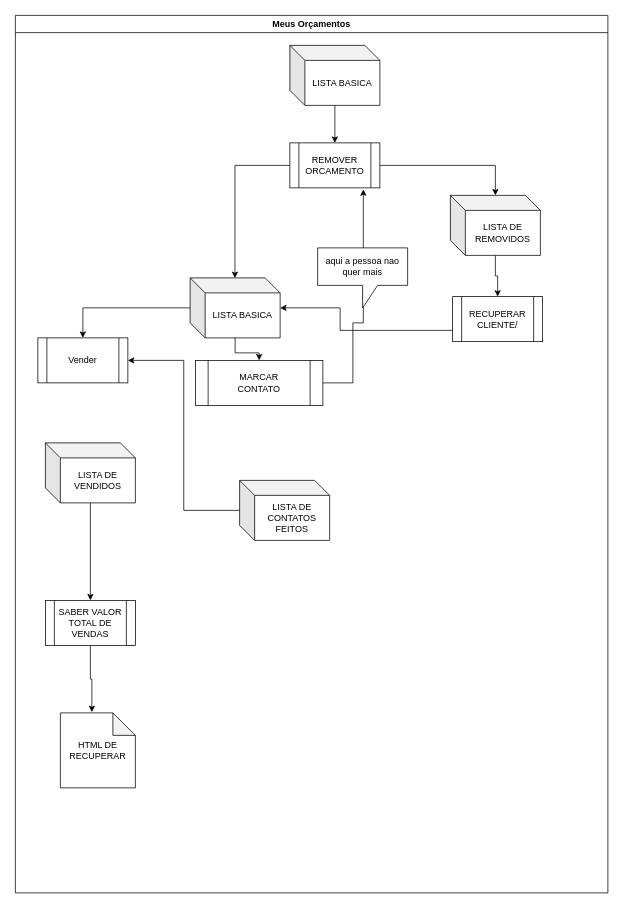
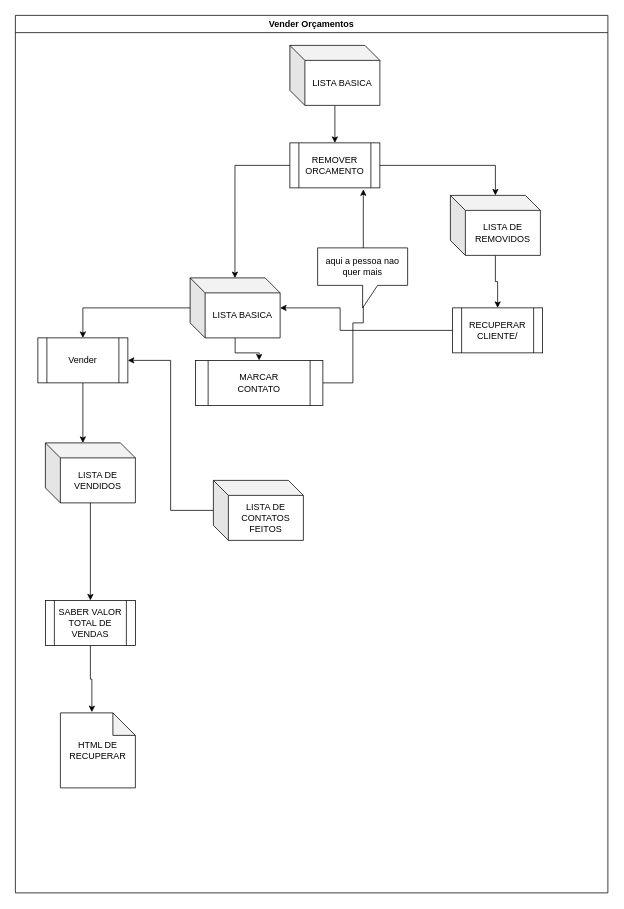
- <mxCell id="2" value="Meus Orçamentos" style="swimlane;whiteSpace=wrap;html=1;" vertex="1" parent="1"><mxGeometry x="20" width="790" height="1170" as="geometry" y="20" /></mxCell>
+ <mxCell id="2" value="Vender Orçamentos" style="swimlane;whiteSpace=wrap;html=1;" vertex="1" parent="1"><mxGeometry x="20" width="790" height="1170" as="geometry" y="20" /></mxCell>
- <mxCell id="26" value="RECUPERAR CLIENTE/" style="shape=process;whiteSpace=wrap;html=1;backgroundOutline=1;" vertex="1" parent="2"><mxGeometry x="583" y="375" width="120" height="60" as="geometry" /></mxCell>
+ <mxCell id="26" value="RECUPERAR CLIENTE/" style="shape=process;whiteSpace=wrap;html=1;backgroundOutline=1;" vertex="1" parent="2"><mxGeometry x="583" y="390" width="120" height="60" as="geometry" /></mxCell>
+ <mxCell id="5" style="edgeStyle=orthogonalEdgeStyle;rounded=0;orthogonalLoop=1;jettySize=auto;html=1;entryX=0;entryY=0;entryDx=50;entryDy=0;entryPerimeter=0;" edge="1" parent="2" source="6" target="8"><mxGeometry relative="1" as="geometry" /></mxCell>
- <mxCell id="21" value="LISTA DE CONTATOS FEITOS" style="shape=cube;whiteSpace=wrap;html=1;boundedLbl=1;backgroundOutline=1;darkOpacity=0.05;darkOpacity2=0.1;" vertex="1" parent="2"><mxGeometry x="299" y="620" width="120" height="80" as="geometry" /></mxCell>
+ <mxCell id="21" value="LISTA DE CONTATOS FEITOS" style="shape=cube;whiteSpace=wrap;html=1;boundedLbl=1;backgroundOutline=1;darkOpacity=0.05;darkOpacity2=0.1;" vertex="1" parent="2"><mxGeometry x="264" y="620" width="120" height="80" as="geometry" /></mxCell>
